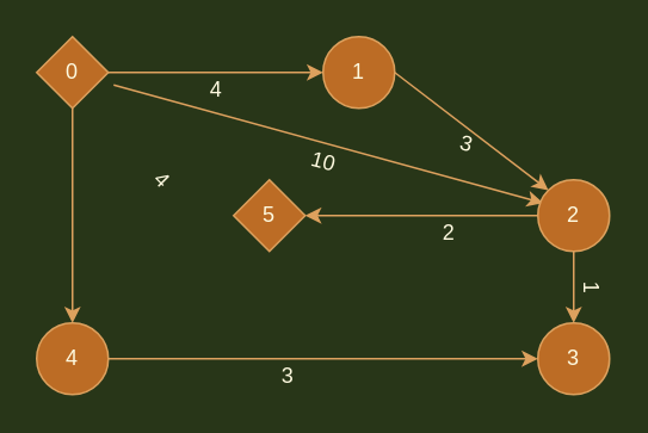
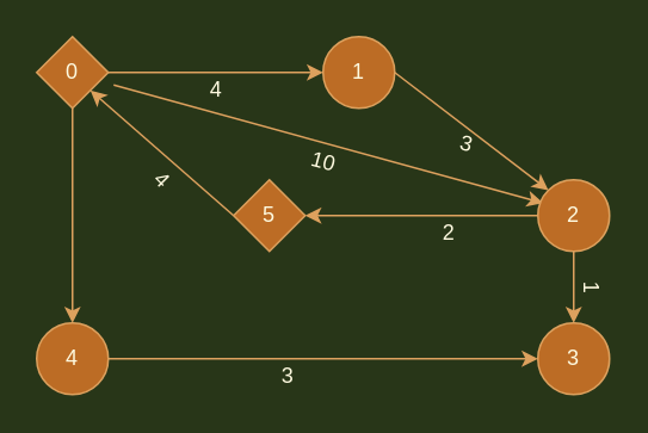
+ <mxCell id="14" style="edgeStyle=none;rounded=0;orthogonalLoop=1;jettySize=auto;html=1;exitX=0;exitY=0.5;exitDx=0;exitDy=0;entryX=1;entryY=1;entryDx=0;entryDy=0;labelBackgroundColor=#283618;strokeColor=#DDA15E;fontColor=#FEFAE0;" edge="1" parent="1" source="15" target="5"><mxGeometry relative="1" as="geometry" /></mxCell>
